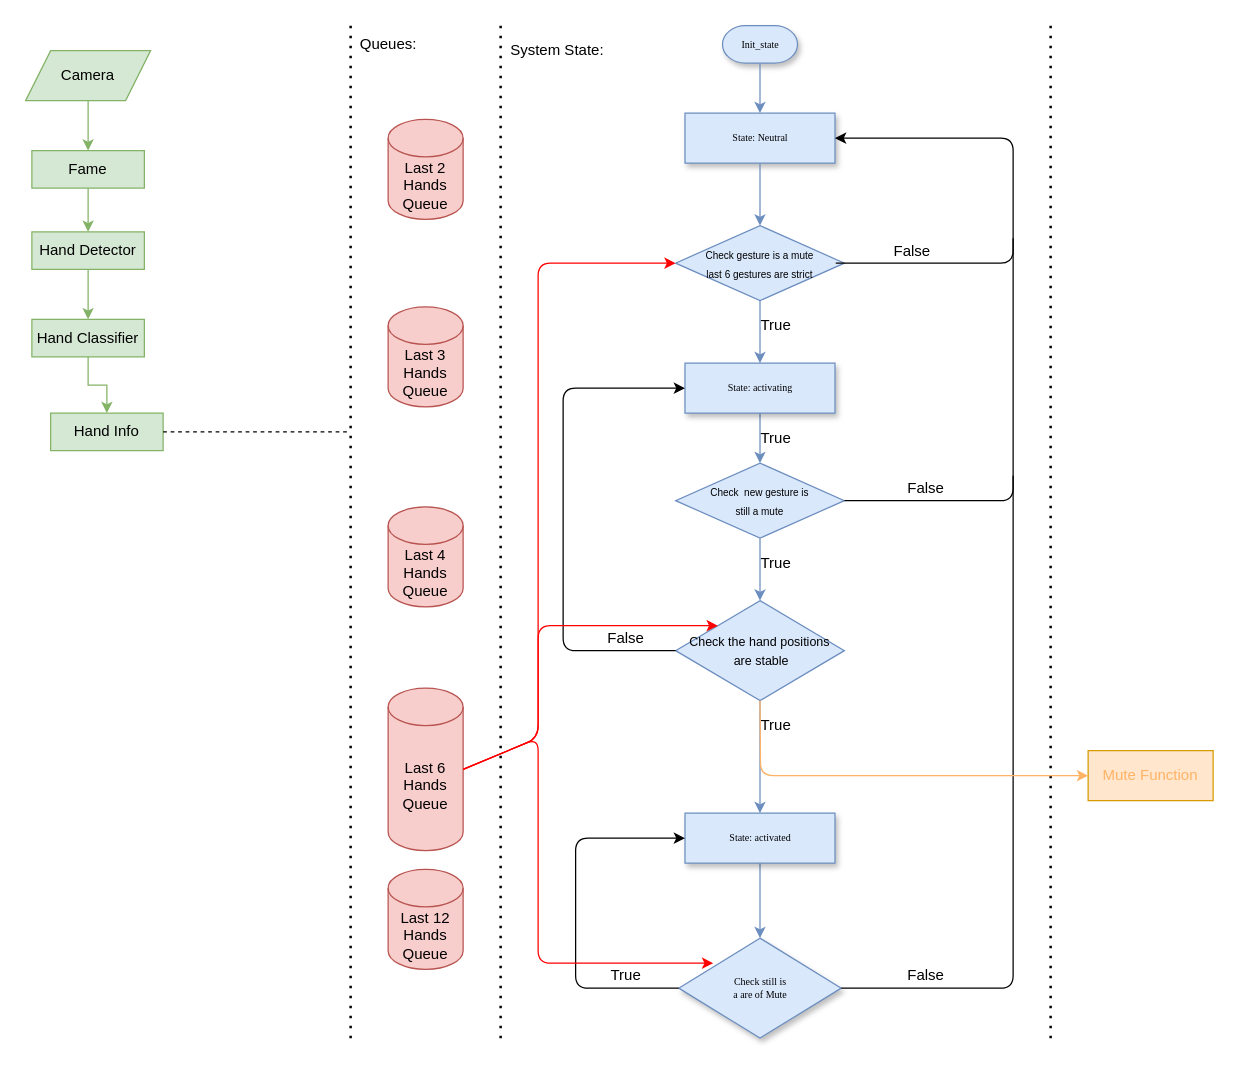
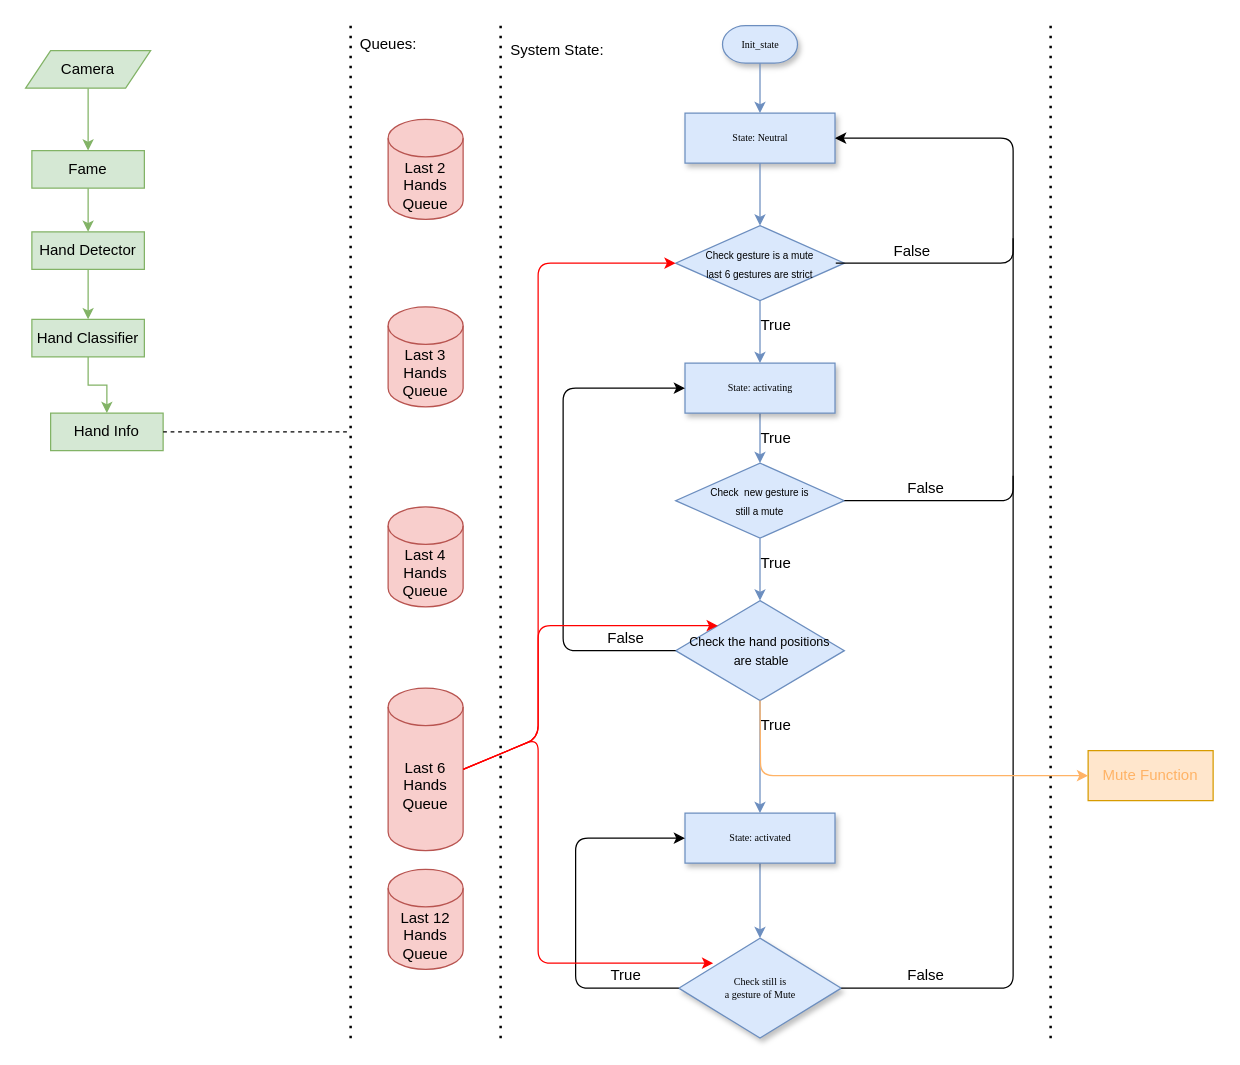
- <mxCell id="34" value="Camera" style="shape=parallelogram;perimeter=parallelogramPerimeter;whiteSpace=wrap;html=1;fixedSize=1;fillColor=#d5e8d4;strokeColor=#82b366;" vertex="1" parent="1"><mxGeometry x="20" y="40" width="100" height="40" as="geometry" /></mxCell>
+ <mxCell id="34" value="Camera" style="shape=parallelogram;perimeter=parallelogramPerimeter;whiteSpace=wrap;html=1;fixedSize=1;fillColor=#d5e8d4;strokeColor=#82b366;" vertex="1" parent="1"><mxGeometry x="20" y="40" width="100" height="30" as="geometry" /></mxCell>
- <mxCell id="28" value="Check still is &lt;br&gt;a are of Mute" style="rhombus;whiteSpace=wrap;html=1;rounded=0;shadow=1;fontFamily=Verdana;fontSize=8;strokeWidth=1;fillColor=#dae8fc;strokeColor=#6c8ebf;" parent="1" vertex="1"><mxGeometry x="542.5" y="750" width="130" height="80" as="geometry" /></mxCell>
+ <mxCell id="28" value="Check still is &lt;br&gt;a gesture of Mute" style="rhombus;whiteSpace=wrap;html=1;rounded=0;shadow=1;fontFamily=Verdana;fontSize=8;strokeWidth=1;fillColor=#dae8fc;strokeColor=#6c8ebf;" parent="1" vertex="1"><mxGeometry x="542.5" y="750" width="130" height="80" as="geometry" /></mxCell>
